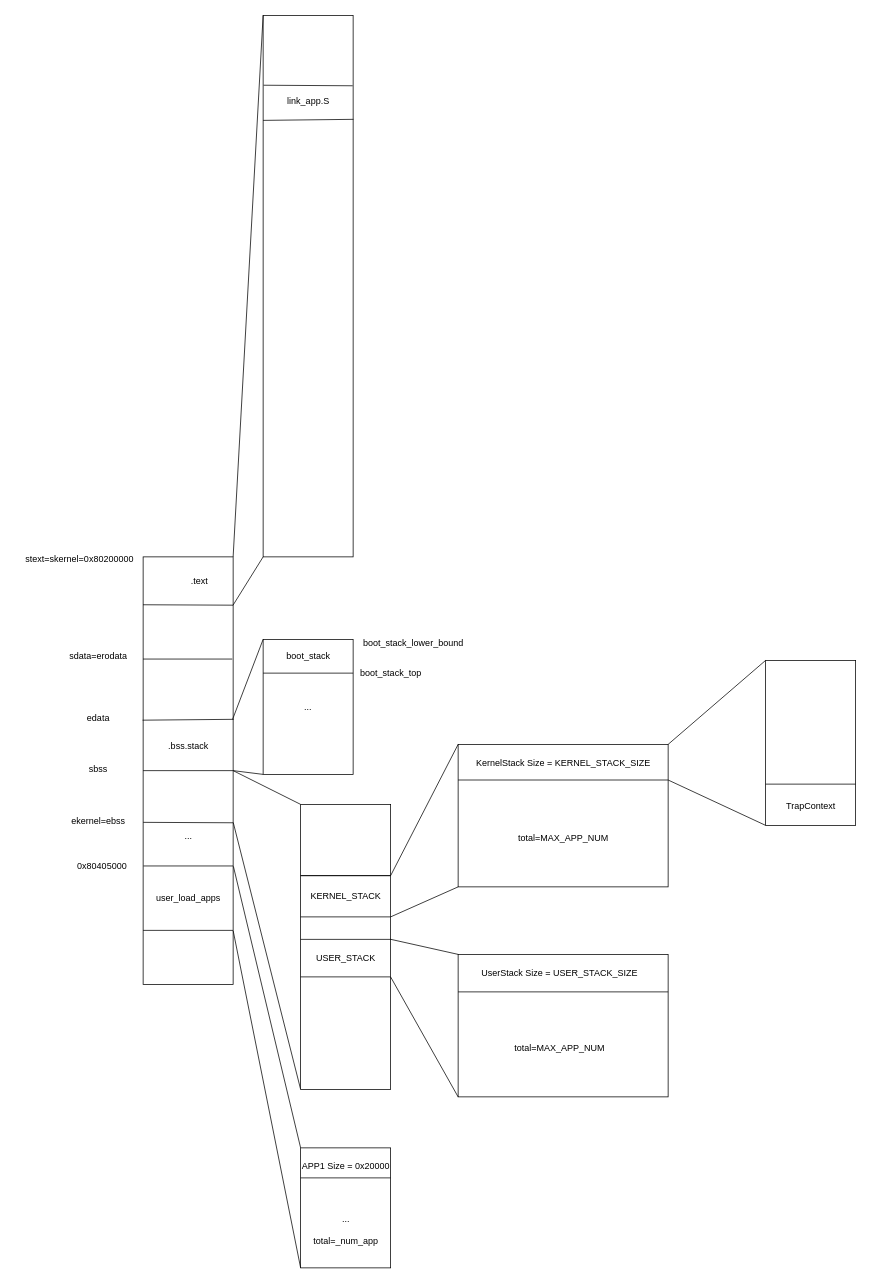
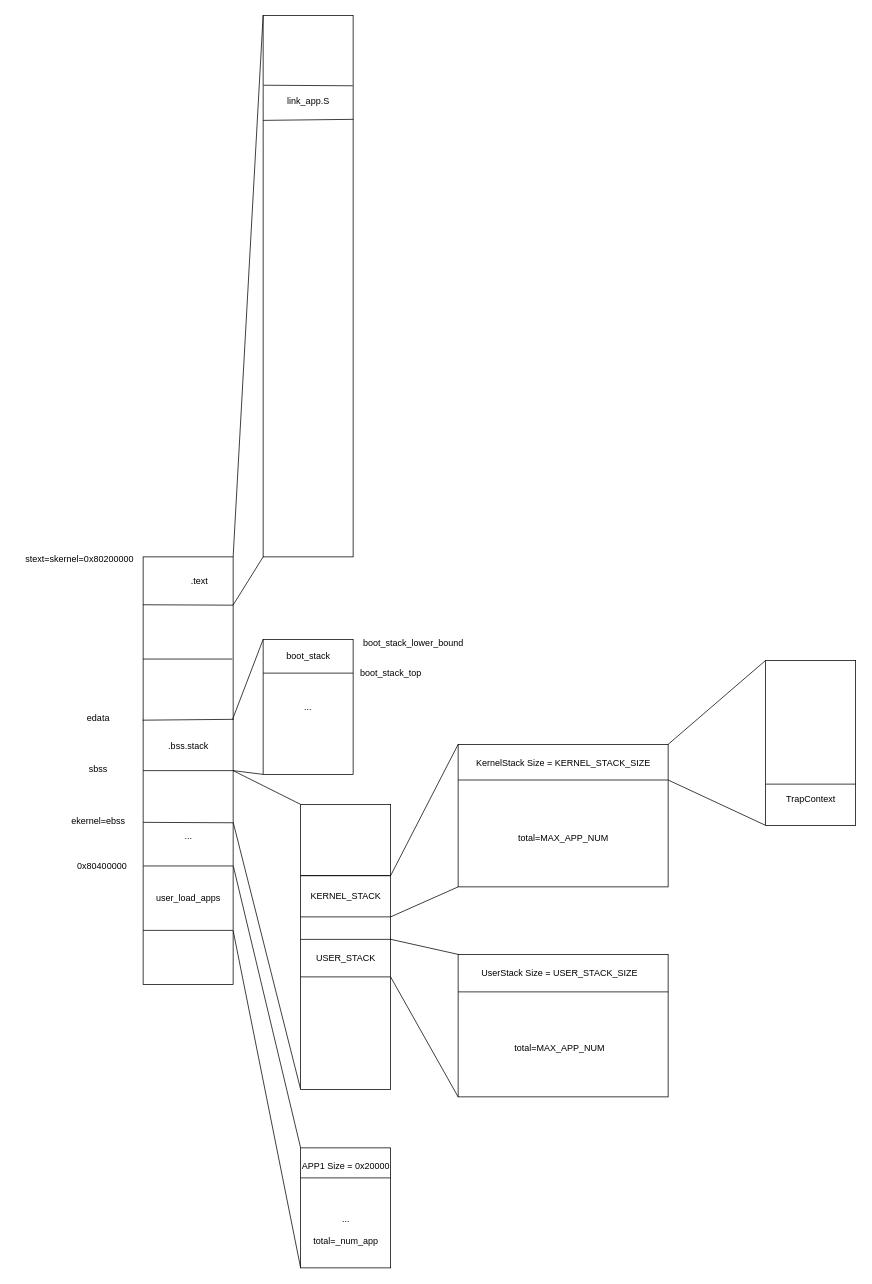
- <mxCell id="5" value="sdata=erodata" style="text;html=1;align=center;verticalAlign=middle;resizable=0;points=[];autosize=1;strokeColor=none;fillColor=none;" vertex="1" parent="1"><mxGeometry x="80" y="860" width="100" height="30" as="geometry" /></mxCell>
- <mxCell id="52" value="TrapContext" style="text;html=1;align=center;verticalAlign=middle;resizable=0;points=[];autosize=1;strokeColor=none;fillColor=none;" vertex="1" parent="1"><mxGeometry x="1035" y="1060" width="90" height="30" as="geometry" /></mxCell>
+ <mxCell id="52" value="TrapContext" style="text;html=1;align=center;verticalAlign=middle;resizable=0;points=[];autosize=1;strokeColor=none;fillColor=none;" vertex="1" parent="1"><mxGeometry x="1035" y="1050" width="90" height="30" as="geometry" /></mxCell>
- <mxCell id="59" value="0x80405000" style="text;html=1;align=center;verticalAlign=middle;resizable=0;points=[];autosize=1;strokeColor=none;fillColor=none;" vertex="1" parent="1"><mxGeometry x="90" y="1140" width="90" height="30" as="geometry" /></mxCell>
+ <mxCell id="59" value="0x80400000" style="text;html=1;align=center;verticalAlign=middle;resizable=0;points=[];autosize=1;strokeColor=none;fillColor=none;" vertex="1" parent="1"><mxGeometry x="90" y="1140" width="90" height="30" as="geometry" /></mxCell>
